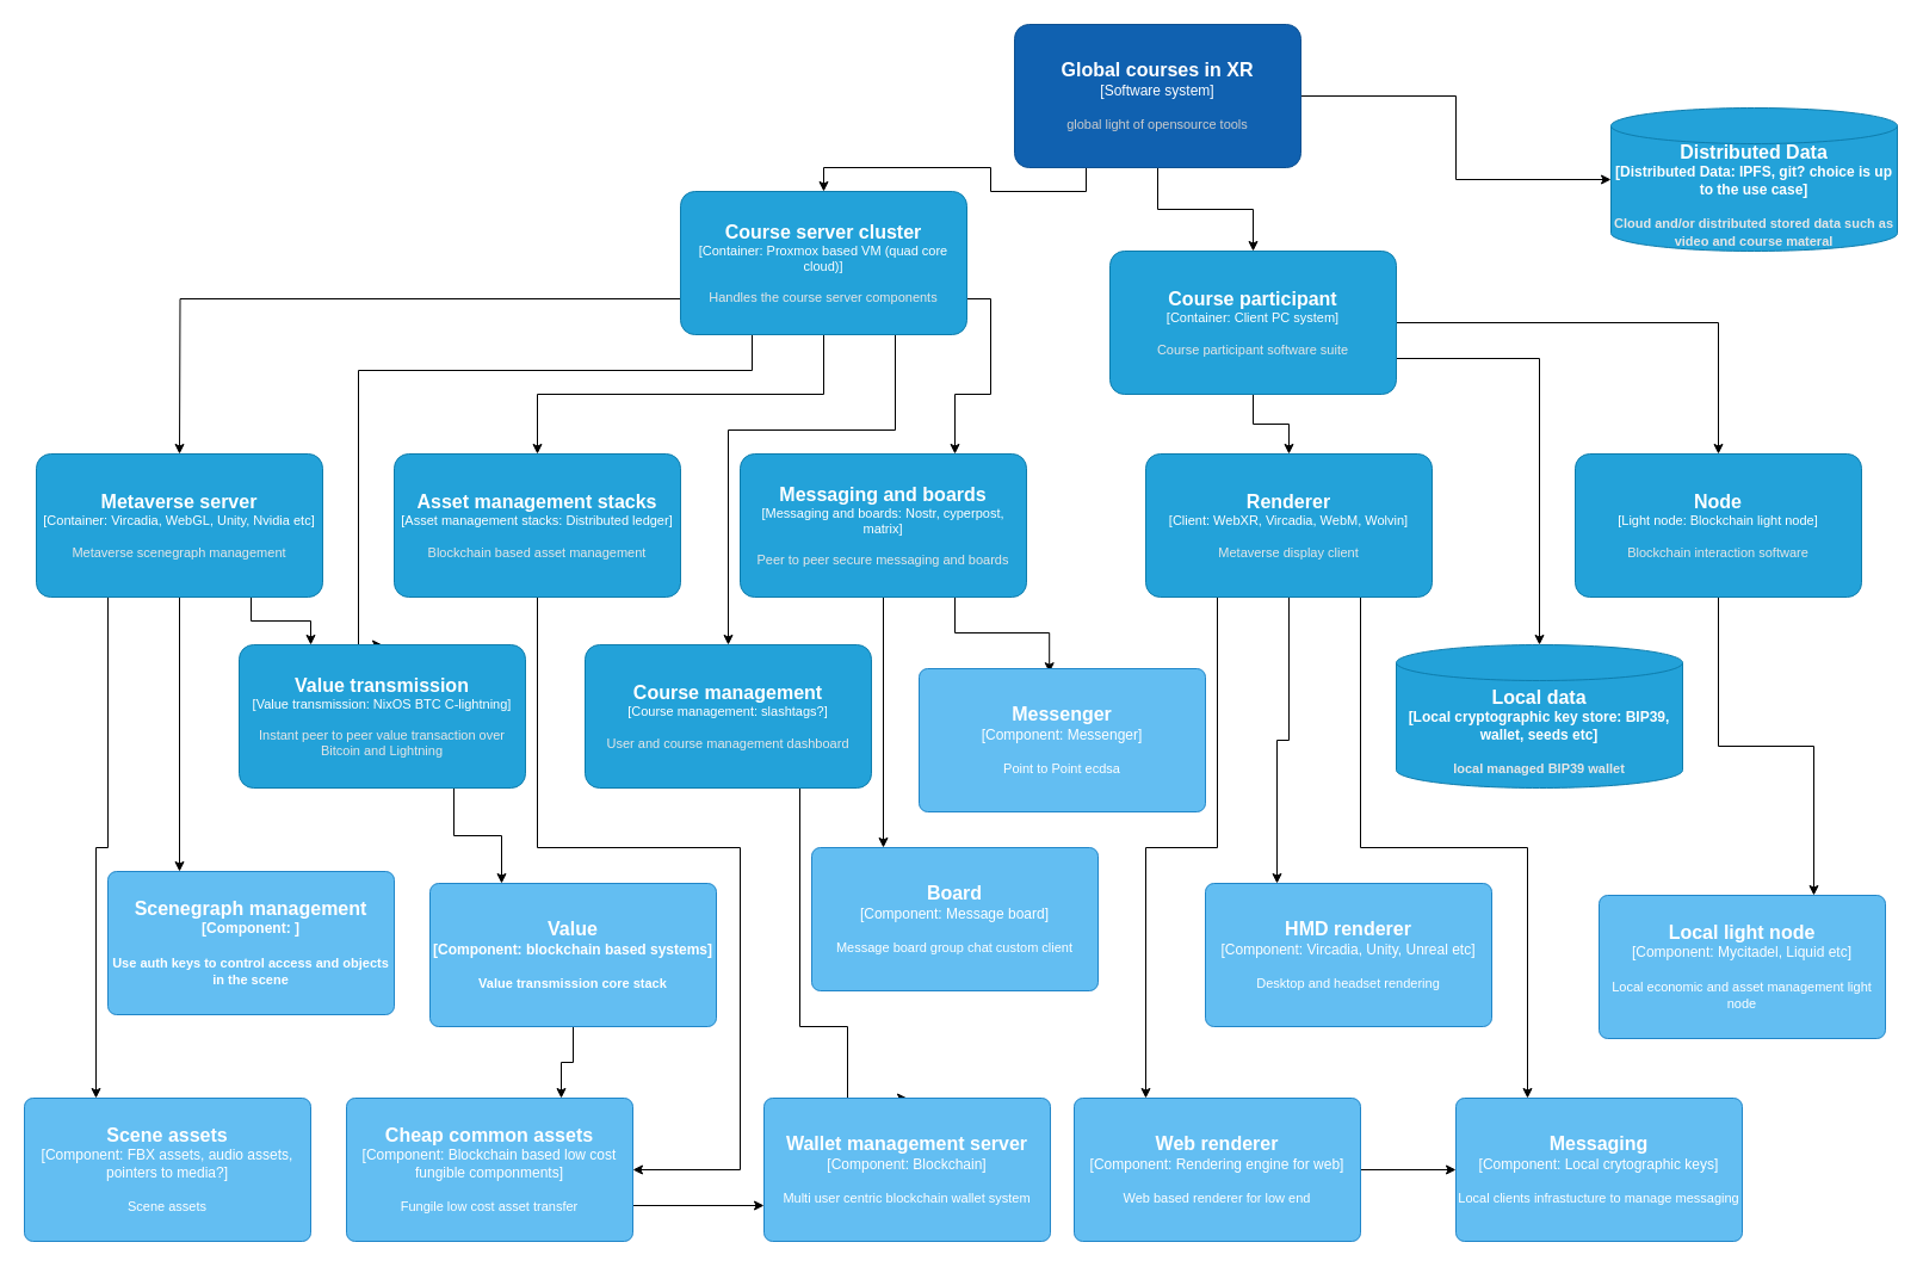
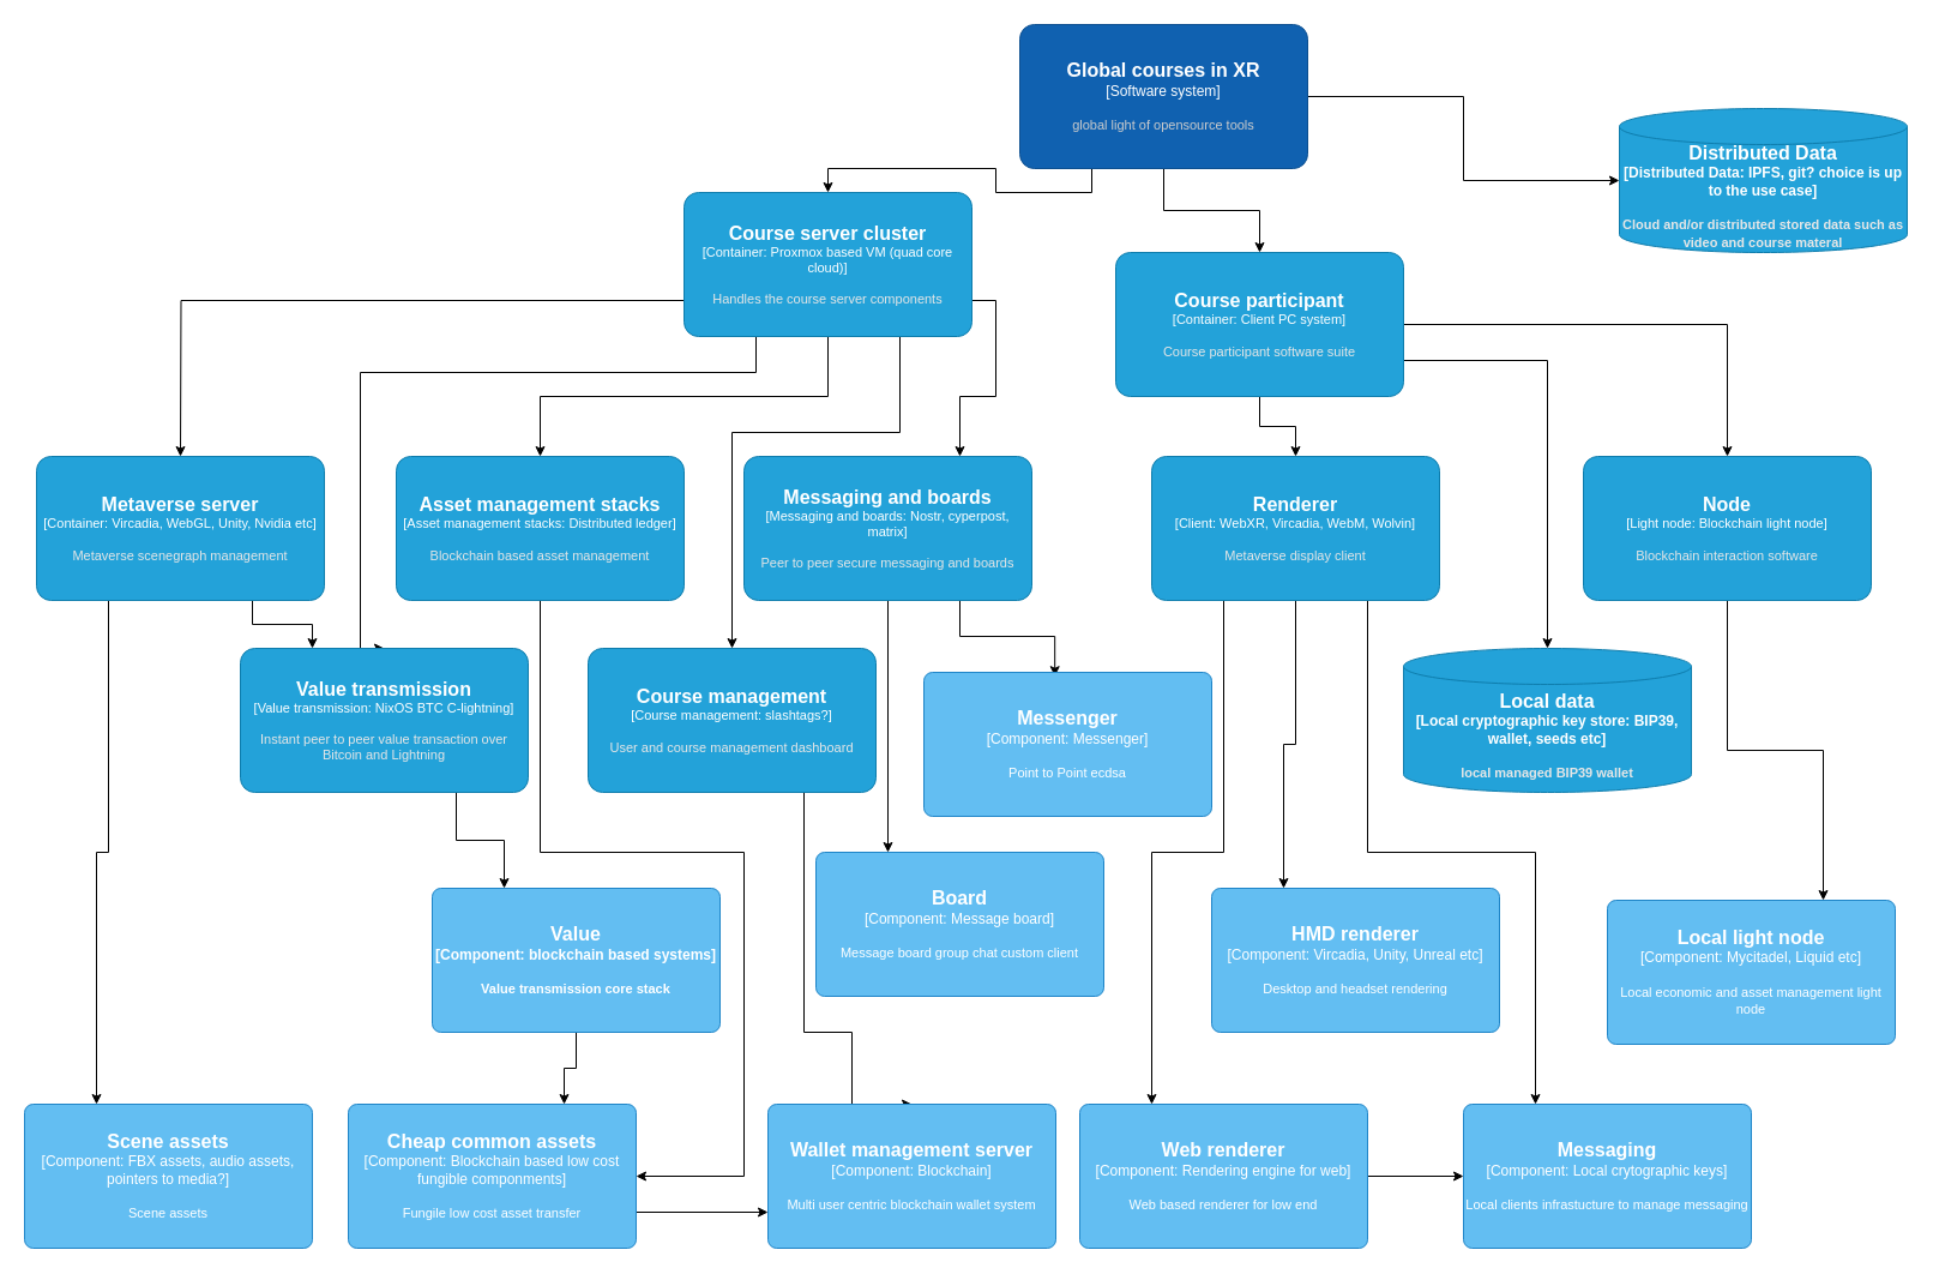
- <mxCell id="33" style="edgeStyle=orthogonalEdgeStyle;rounded=0;orthogonalLoop=1;jettySize=auto;html=1;exitX=0.5;exitY=1;exitDx=0;exitDy=0;exitPerimeter=0;entryX=0.25;entryY=0;entryDx=0;entryDy=0;entryPerimeter=0;" parent="1" source="36" target="37" edge="1"><mxGeometry relative="1" as="geometry" /></mxCell>
- <mxCell id="37" value="&lt;font style=&quot;font-size: 16px&quot;&gt;&lt;span&gt;Scenegraph management&lt;/span&gt;&lt;/font&gt;&lt;div&gt;[Component: ]&lt;/div&gt;&lt;br&gt;&lt;div&gt;&lt;font style=&quot;font-size: 11px&quot;&gt;Use auth keys to control access and objects in the scene&lt;/font&gt;&lt;/div&gt;" style="rounded=1;whiteSpace=wrap;html=1;labelBackgroundColor=none;fillColor=#63BEF2;fontColor=#ffffff;align=center;arcSize=6;strokeColor=#2086C9;metaEdit=1;resizable=0;points=[[0.25,0,0],[0.5,0,0],[0.75,0,0],[1,0.25,0],[1,0.5,0],[1,0.75,0],[0.75,1,0],[0.5,1,0],[0.25,1,0],[0,0.75,0],[0,0.5,0],[0,0.25,0]];fontStyle=1" parent="1" vertex="1"><mxGeometry x="90" y="730" width="240" height="120" as="geometry" /></mxCell>
